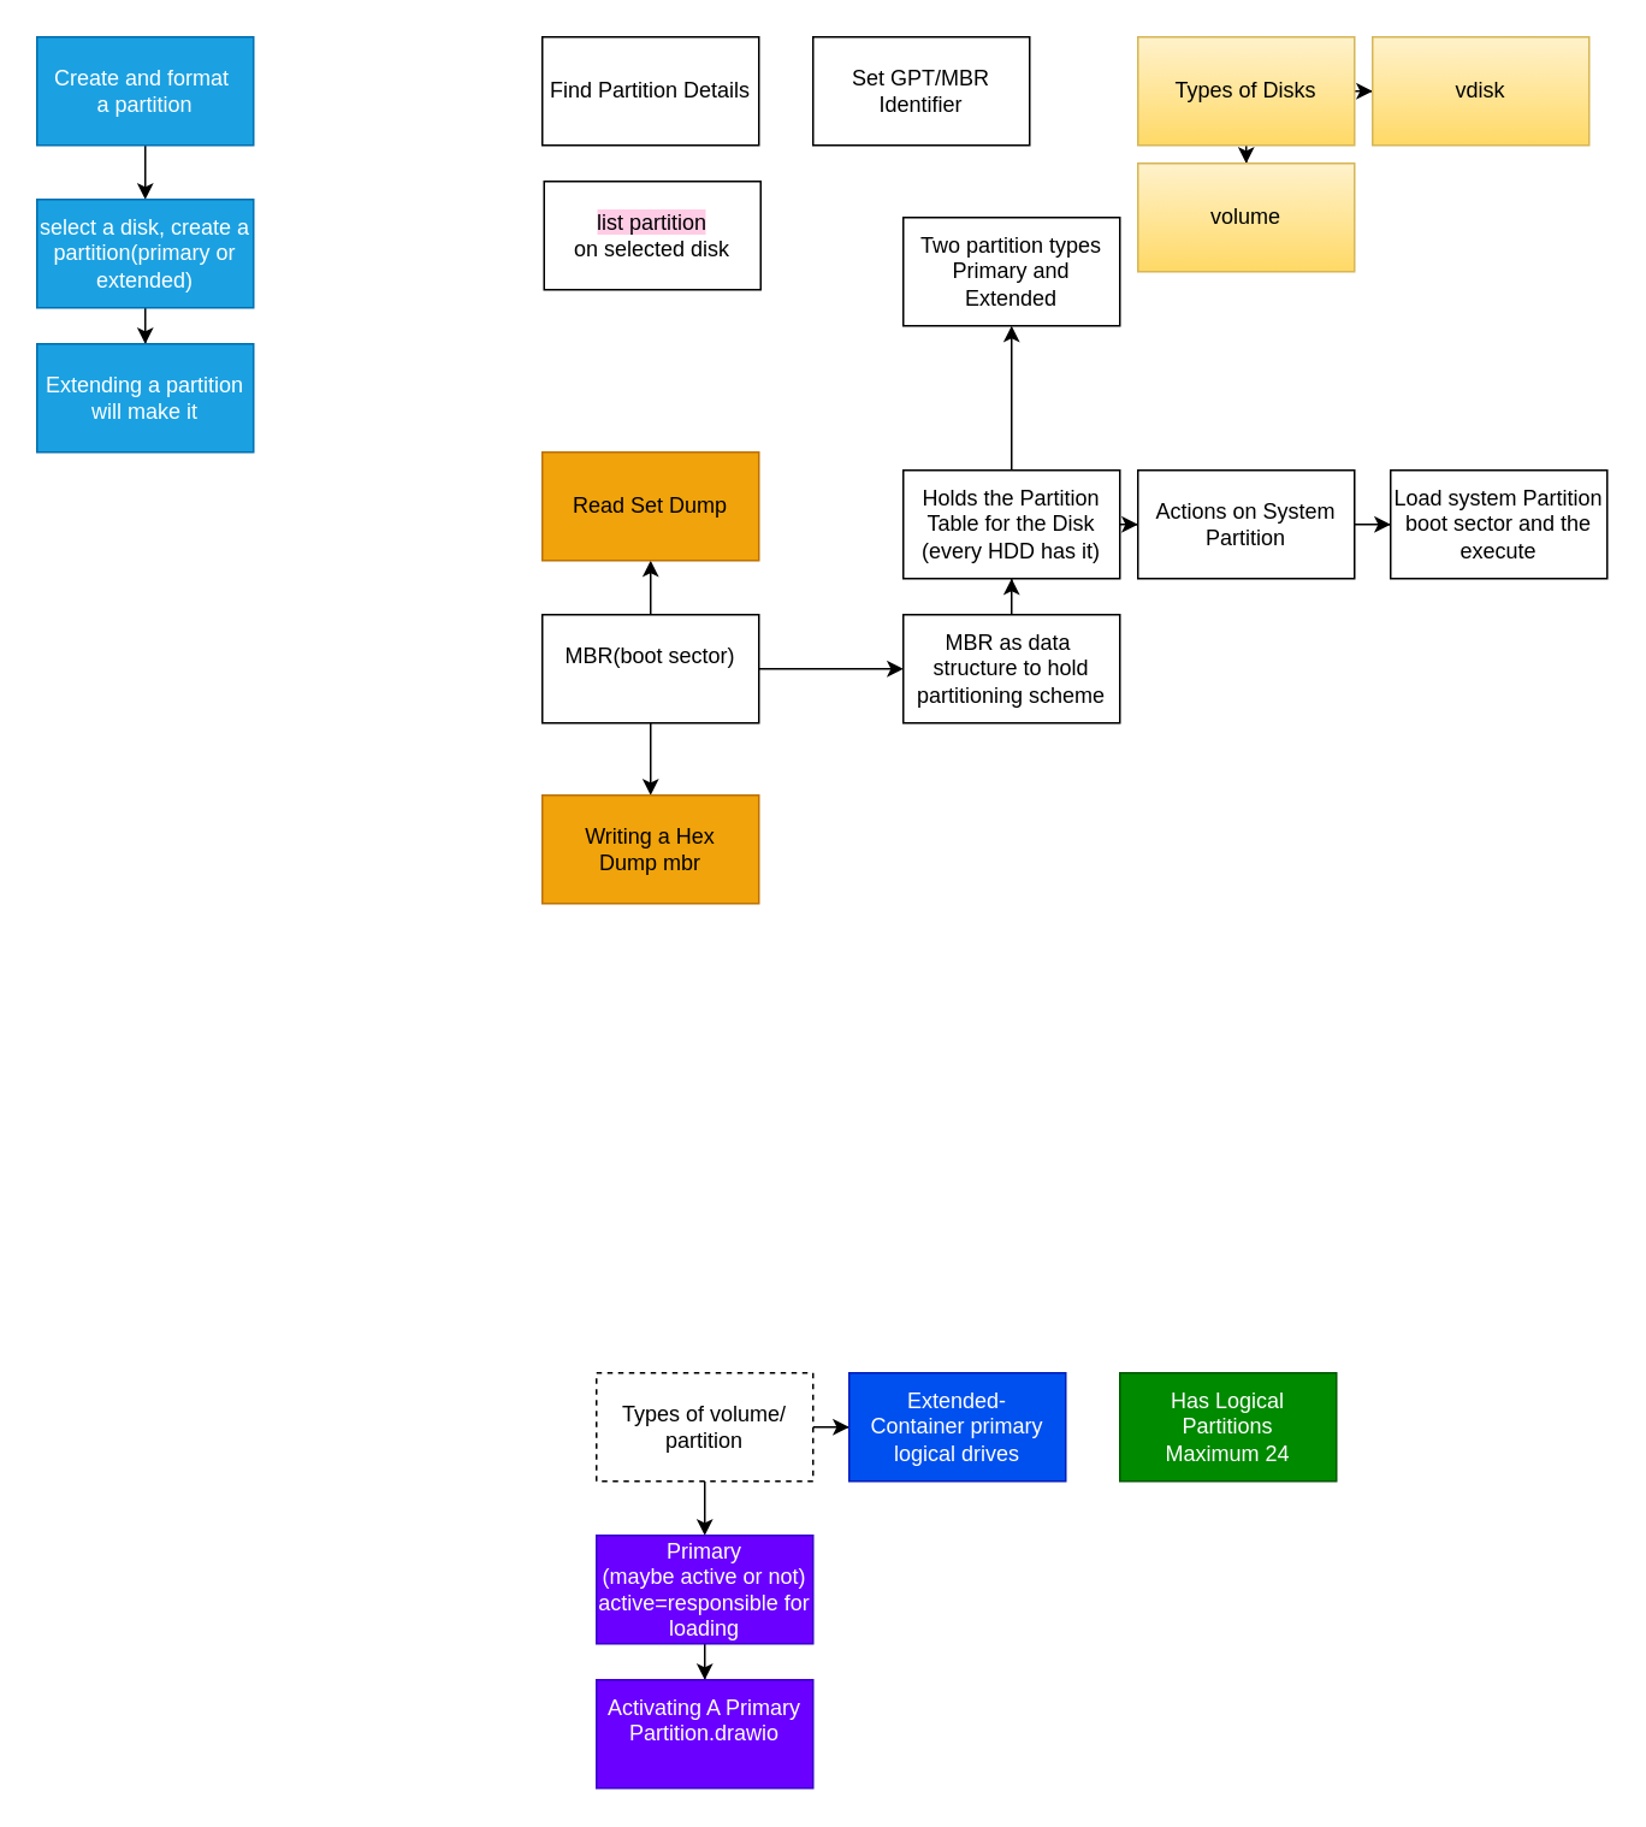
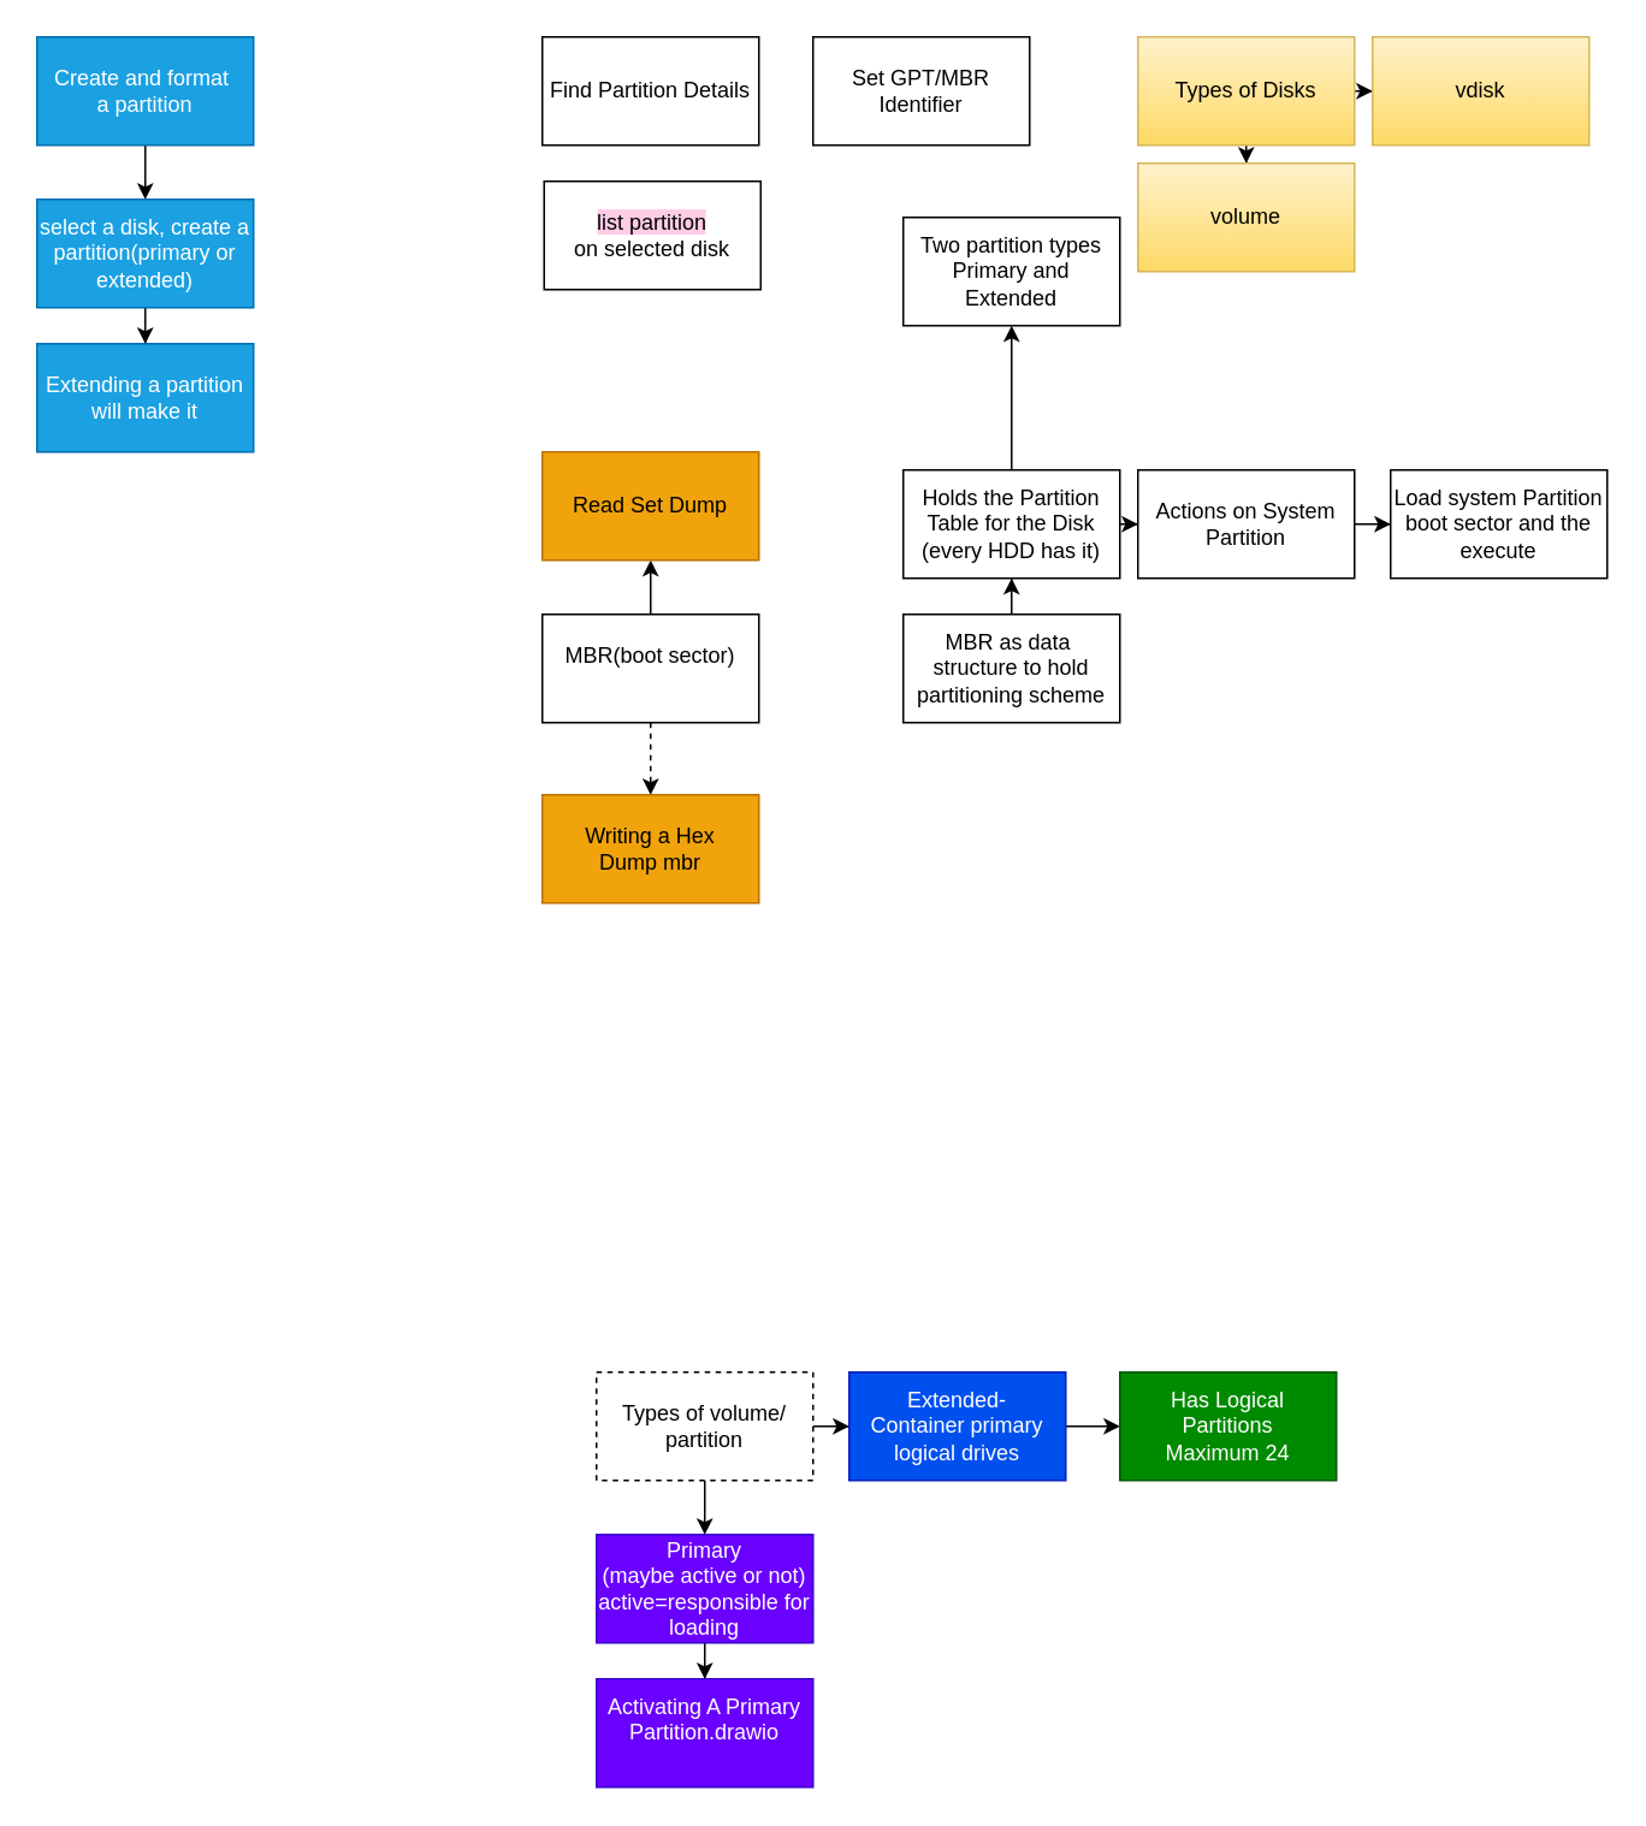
- <mxCell id="9" value="" style="edgeStyle=orthogonalEdgeStyle;rounded=0;orthogonalLoop=1;jettySize=auto;html=1;" parent="1" source="12" target="14" edge="1"><mxGeometry relative="1" as="geometry" /></mxCell>
- <mxCell id="11" value="" style="edgeStyle=orthogonalEdgeStyle;rounded=0;orthogonalLoop=1;jettySize=auto;html=1;" parent="1" source="12" target="23" edge="1"><mxGeometry relative="1" as="geometry" /></mxCell>
+ <mxCell id="11" value="" style="edgeStyle=orthogonalEdgeStyle;rounded=0;orthogonalLoop=1;jettySize=auto;html=1;dashed=1;" parent="1" source="12" target="23" edge="1"><mxGeometry relative="1" as="geometry" /></mxCell>
+ <mxCell id="35" value="" style="edgeStyle=orthogonalEdgeStyle;rounded=0;orthogonalLoop=1;jettySize=auto;html=1;" parent="1" source="36" target="38" edge="1"><mxGeometry relative="1" as="geometry" /></mxCell>
